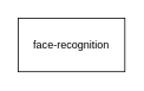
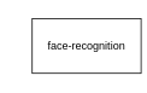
- <mxCell id="2" value="face-recognition" style="rounded=0;whiteSpace=wrap;html=1;" vertex="1" parent="1"><mxGeometry x="20" y="20" width="120" height="60" as="geometry" /></mxCell>
+ <mxCell id="2" value="face-recognition" style="rounded=0;whiteSpace=wrap;html=1;" vertex="1" parent="1"><mxGeometry x="35" y="20" width="120" height="60" as="geometry" /></mxCell>
